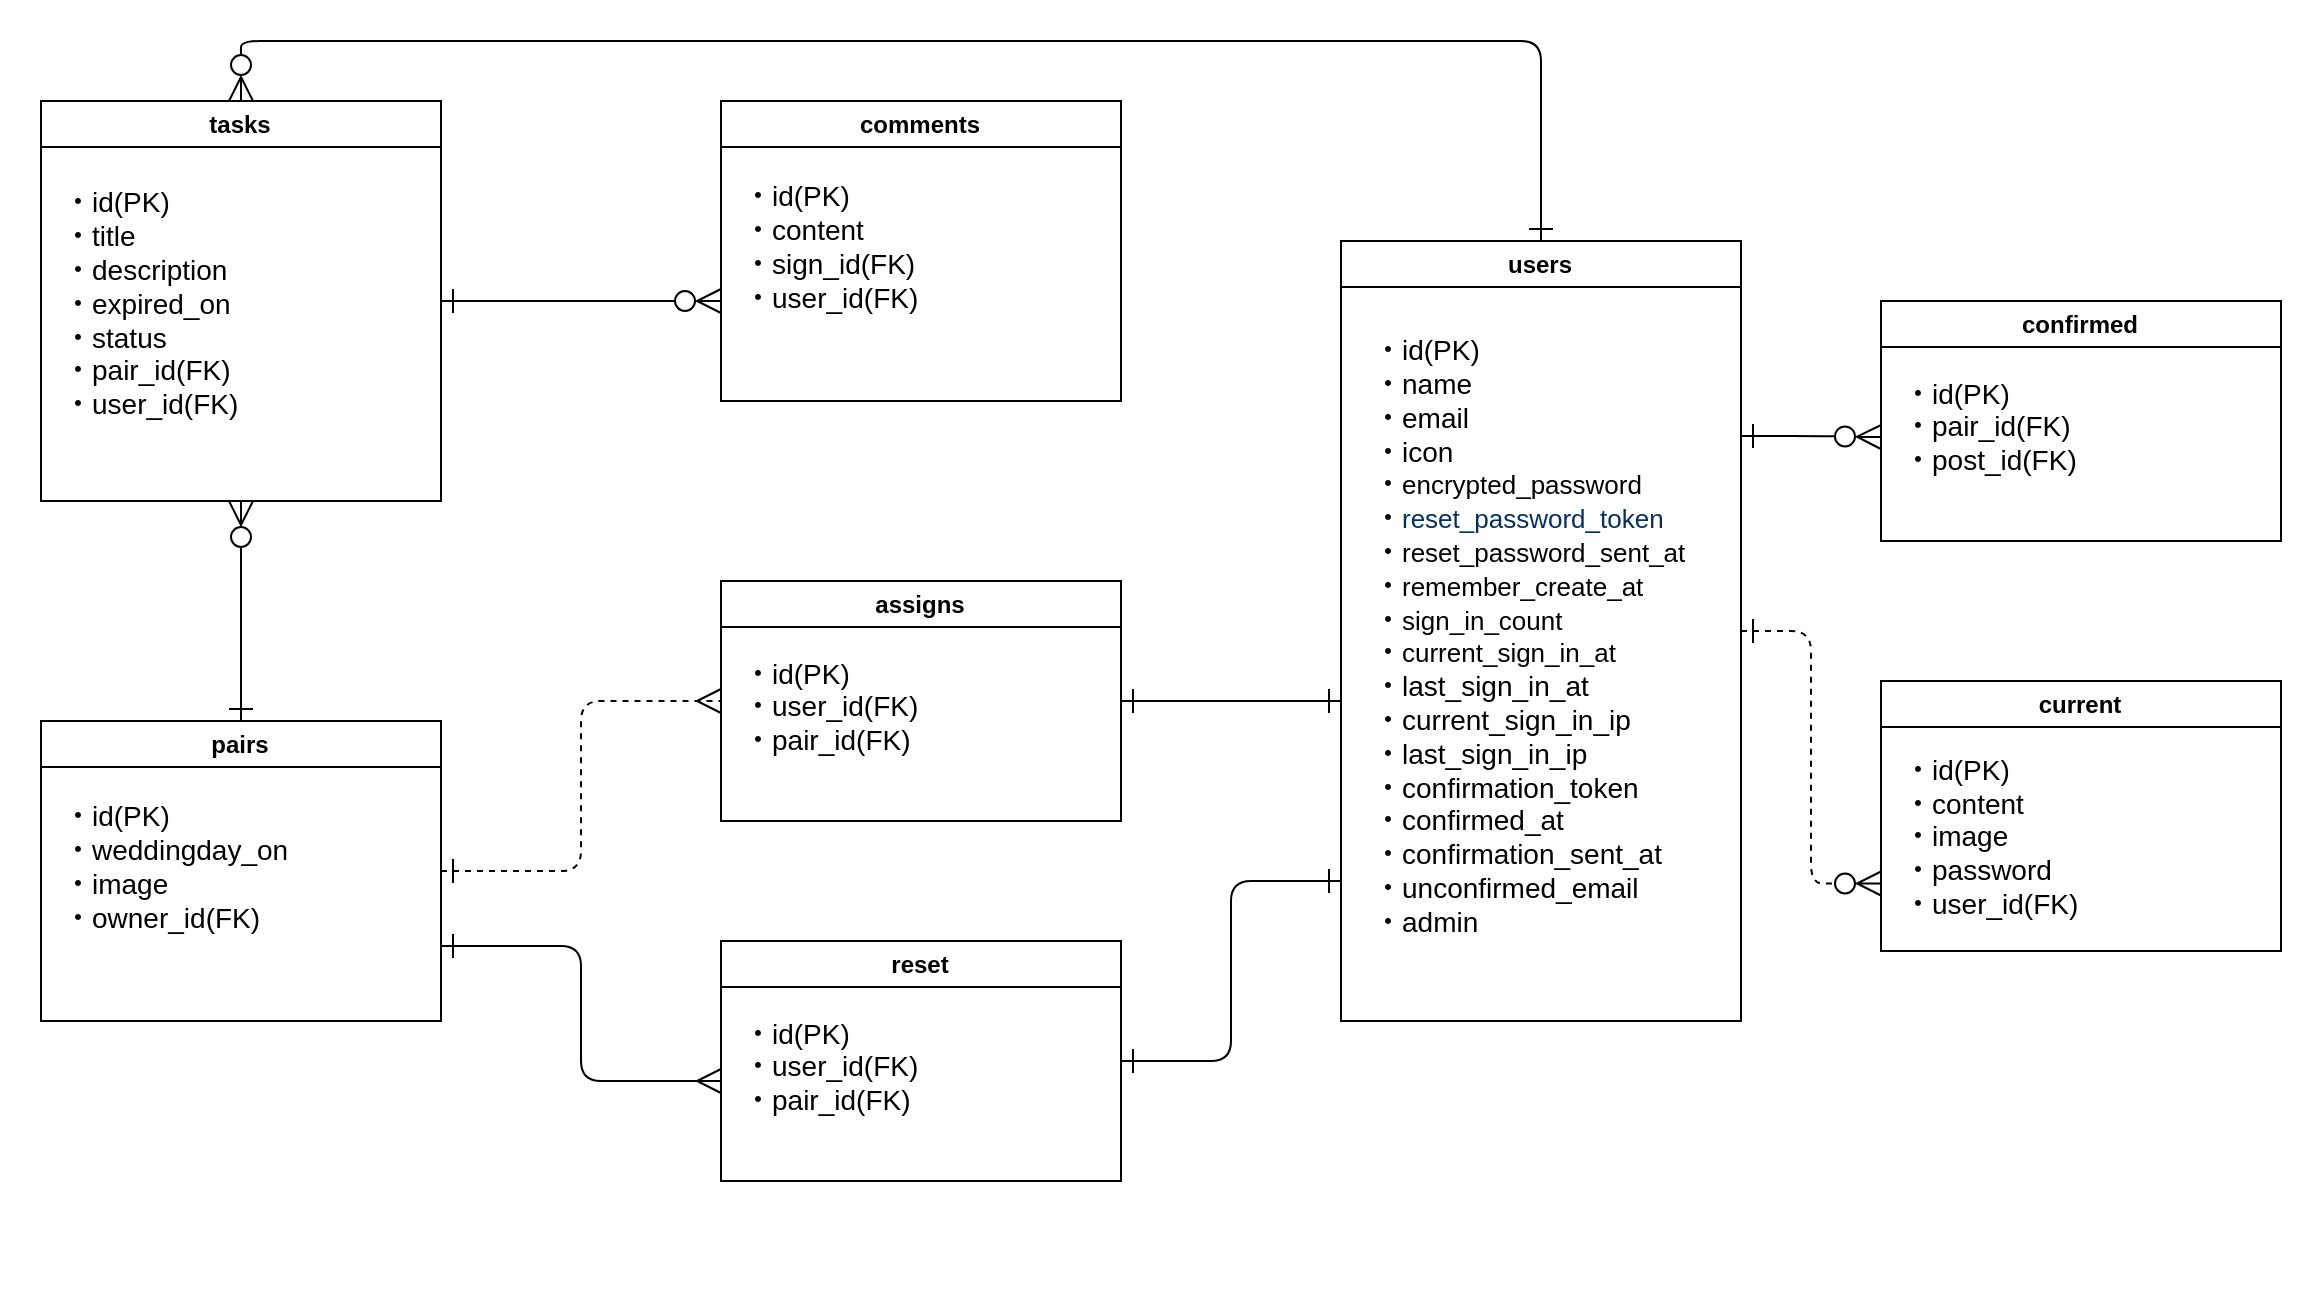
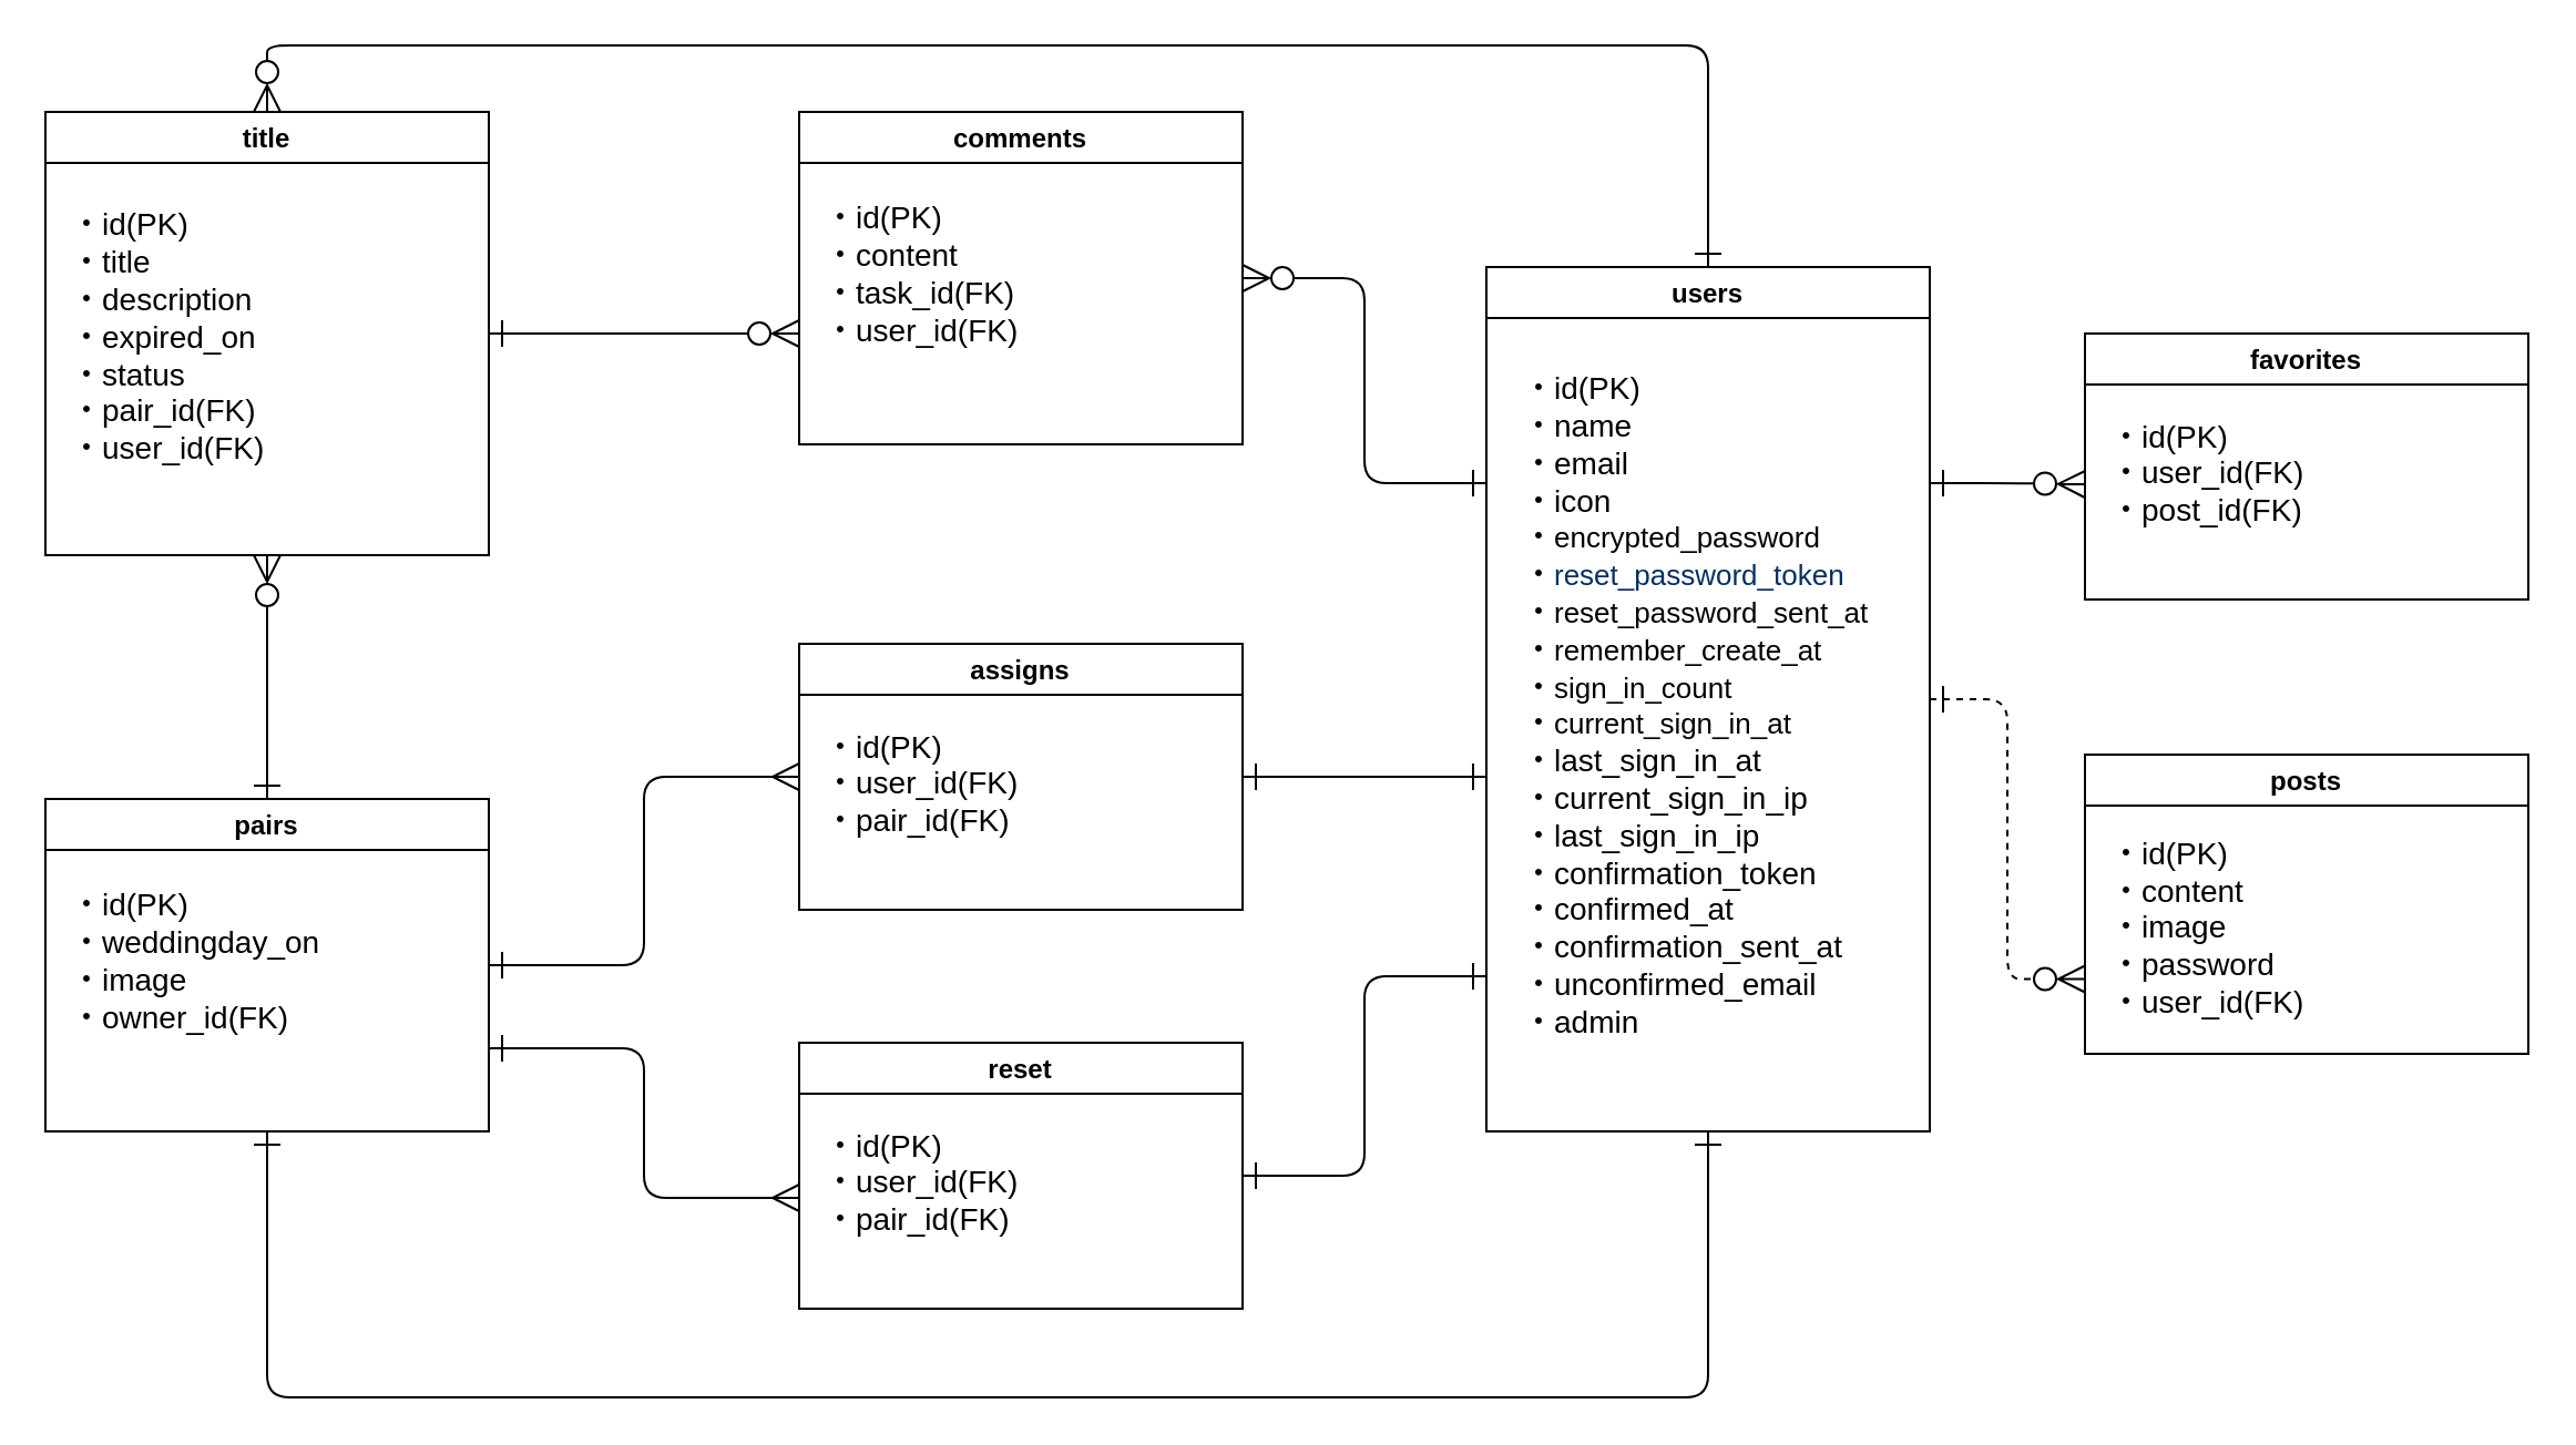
- <mxCell id="5" value="tasks" style="swimlane;" vertex="1" parent="1"><mxGeometry x="20" y="50" width="200" height="200" as="geometry" /></mxCell>
+ <mxCell id="5" value="title" style="swimlane;" vertex="1" parent="1"><mxGeometry x="20" y="50" width="200" height="200" as="geometry" /></mxCell>
- <mxCell id="14" value="&lt;font style=&quot;font-size: 14px&quot;&gt;・id(PK)&lt;br&gt;・content&lt;br&gt;・sign_id(FK)&lt;br&gt;・user_id(FK)&lt;br&gt;&lt;br&gt;&lt;br&gt;&lt;/font&gt;" style="text;html=1;align=left;verticalAlign=middle;resizable=0;points=[];autosize=1;strokeColor=none;fillColor=none;" vertex="1" parent="13"><mxGeometry x="10" y="40" width="100" height="100" as="geometry" /></mxCell>
+ <mxCell id="14" value="&lt;font style=&quot;font-size: 14px&quot;&gt;・id(PK)&lt;br&gt;・content&lt;br&gt;・task_id(FK)&lt;br&gt;・user_id(FK)&lt;br&gt;&lt;br&gt;&lt;br&gt;&lt;/font&gt;" style="text;html=1;align=left;verticalAlign=middle;resizable=0;points=[];autosize=1;strokeColor=none;fillColor=none;" vertex="1" parent="13"><mxGeometry x="10" y="40" width="100" height="100" as="geometry" /></mxCell>
- <mxCell id="25" value="confirmed" style="swimlane;startSize=23;" vertex="1" parent="1"><mxGeometry x="940" y="150" width="200" height="120" as="geometry" /></mxCell>
+ <mxCell id="25" value="favorites" style="swimlane;startSize=23;" vertex="1" parent="1"><mxGeometry x="940" y="150" width="200" height="120" as="geometry" /></mxCell>
+ <mxCell id="12" style="edgeStyle=elbowEdgeStyle;html=1;exitX=1;exitY=0.5;exitDx=0;exitDy=0;entryX=0;entryY=0.25;entryDx=0;entryDy=0;fontSize=14;startArrow=ERzeroToMany;startFill=0;endArrow=ERone;endFill=0;startSize=10;endSize=10;targetPerimeterSpacing=0;strokeWidth=1;" edge="1" parent="1" source="13" target="23"><mxGeometry relative="1" as="geometry" /></mxCell>
- <mxCell id="26" value="&lt;font style=&quot;font-size: 14px&quot;&gt;・id(PK)&lt;br&gt;・pair_id(FK)&lt;br&gt;・post_id(FK)&lt;br&gt;&lt;br&gt;&lt;br&gt;&lt;/font&gt;" style="text;html=1;align=left;verticalAlign=middle;resizable=0;points=[];autosize=1;strokeColor=none;fillColor=none;" vertex="1" parent="25"><mxGeometry x="10" y="40" width="100" height="80" as="geometry" /></mxCell>
+ <mxCell id="26" value="&lt;font style=&quot;font-size: 14px&quot;&gt;・id(PK)&lt;br&gt;・user_id(FK)&lt;br&gt;・post_id(FK)&lt;br&gt;&lt;br&gt;&lt;br&gt;&lt;/font&gt;" style="text;html=1;align=left;verticalAlign=middle;resizable=0;points=[];autosize=1;strokeColor=none;fillColor=none;" vertex="1" parent="25"><mxGeometry x="10" y="40" width="100" height="80" as="geometry" /></mxCell>
- <mxCell id="27" value="current" style="swimlane;" vertex="1" parent="1"><mxGeometry x="940" y="340" width="200" height="135" as="geometry" /></mxCell>
+ <mxCell id="27" value="posts" style="swimlane;" vertex="1" parent="1"><mxGeometry x="940" y="340" width="200" height="135" as="geometry" /></mxCell>
- <mxCell id="7" style="edgeStyle=elbowEdgeStyle;html=1;exitX=1;exitY=0.5;exitDx=0;exitDy=0;entryX=0;entryY=0.5;entryDx=0;entryDy=0;fontSize=14;startArrow=ERone;startFill=0;endArrow=ERmany;endFill=0;startSize=10;endSize=10;targetPerimeterSpacing=0;strokeWidth=1;dashed=1;" edge="1" parent="1" source="10" target="16"><mxGeometry relative="1" as="geometry" /></mxCell>
+ <mxCell id="7" style="edgeStyle=elbowEdgeStyle;html=1;exitX=1;exitY=0.5;exitDx=0;exitDy=0;entryX=0;entryY=0.5;entryDx=0;entryDy=0;fontSize=14;startArrow=ERone;startFill=0;endArrow=ERmany;endFill=0;startSize=10;endSize=10;targetPerimeterSpacing=0;strokeWidth=1;" edge="1" parent="1" source="10" target="16"><mxGeometry relative="1" as="geometry" /></mxCell>
+ <mxCell id="9" style="edgeStyle=orthogonalEdgeStyle;html=1;fontSize=14;startArrow=ERone;startFill=0;endArrow=ERone;endFill=0;startSize=10;endSize=10;targetPerimeterSpacing=0;strokeWidth=1;entryX=0.5;entryY=1;entryDx=0;entryDy=0;exitX=0.5;exitY=1;exitDx=0;exitDy=0;" edge="1" parent="1" source="10" target="23"><mxGeometry relative="1" as="geometry"><mxPoint x="720" y="810" as="targetPoint" /><mxPoint x="100" y="540" as="sourcePoint" /><Array as="points"><mxPoint x="120" y="630" /><mxPoint x="770" y="630" /></Array></mxGeometry></mxCell>
